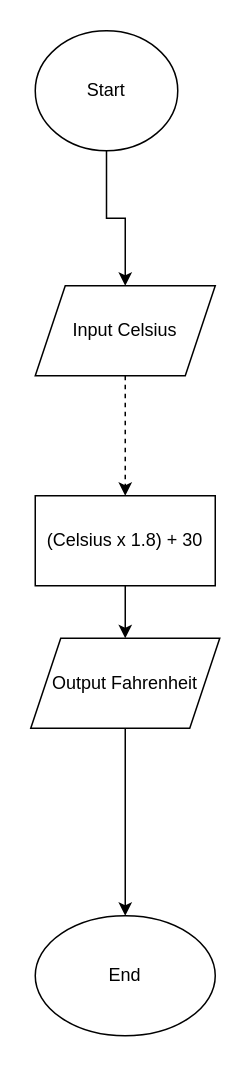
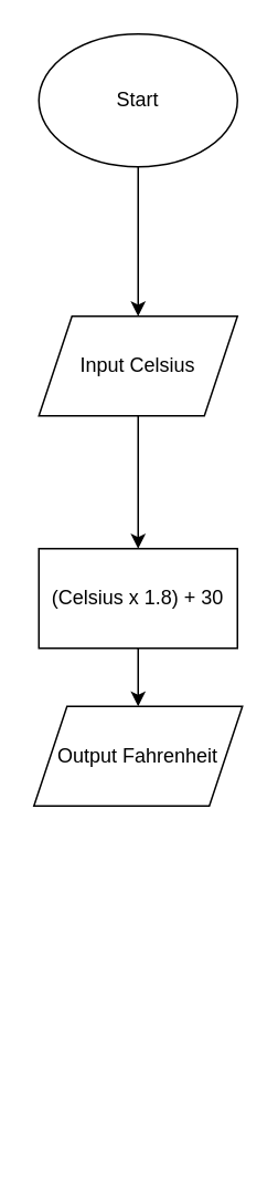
- <mxCell id="3" value="Start" style="ellipse;whiteSpace=wrap;html=1;" vertex="1" parent="1"><mxGeometry x="23" y="20" width="95" height="80" as="geometry" /></mxCell>
+ <mxCell id="3" value="Start" style="ellipse;whiteSpace=wrap;html=1;" vertex="1" parent="1"><mxGeometry x="23" y="20" width="120" height="80" as="geometry" /></mxCell>
- <mxCell id="4" value="" style="edgeStyle=orthogonalEdgeStyle;rounded=0;orthogonalLoop=1;jettySize=auto;html=1;dashed=1;" edge="1" parent="1" source="5" target="7"><mxGeometry relative="1" as="geometry" /></mxCell>
+ <mxCell id="4" value="" style="edgeStyle=orthogonalEdgeStyle;rounded=0;orthogonalLoop=1;jettySize=auto;html=1;" edge="1" parent="1" source="5" target="7"><mxGeometry relative="1" as="geometry" /></mxCell>
- <mxCell id="8" value="" style="edgeStyle=orthogonalEdgeStyle;rounded=0;orthogonalLoop=1;jettySize=auto;html=1;" edge="1" parent="1" source="9" target="10"><mxGeometry relative="1" as="geometry" /></mxCell>
- <mxCell id="10" value="End" style="ellipse;whiteSpace=wrap;html=1;" vertex="1" parent="1"><mxGeometry x="23" y="610" width="120" height="80" as="geometry" /></mxCell>
